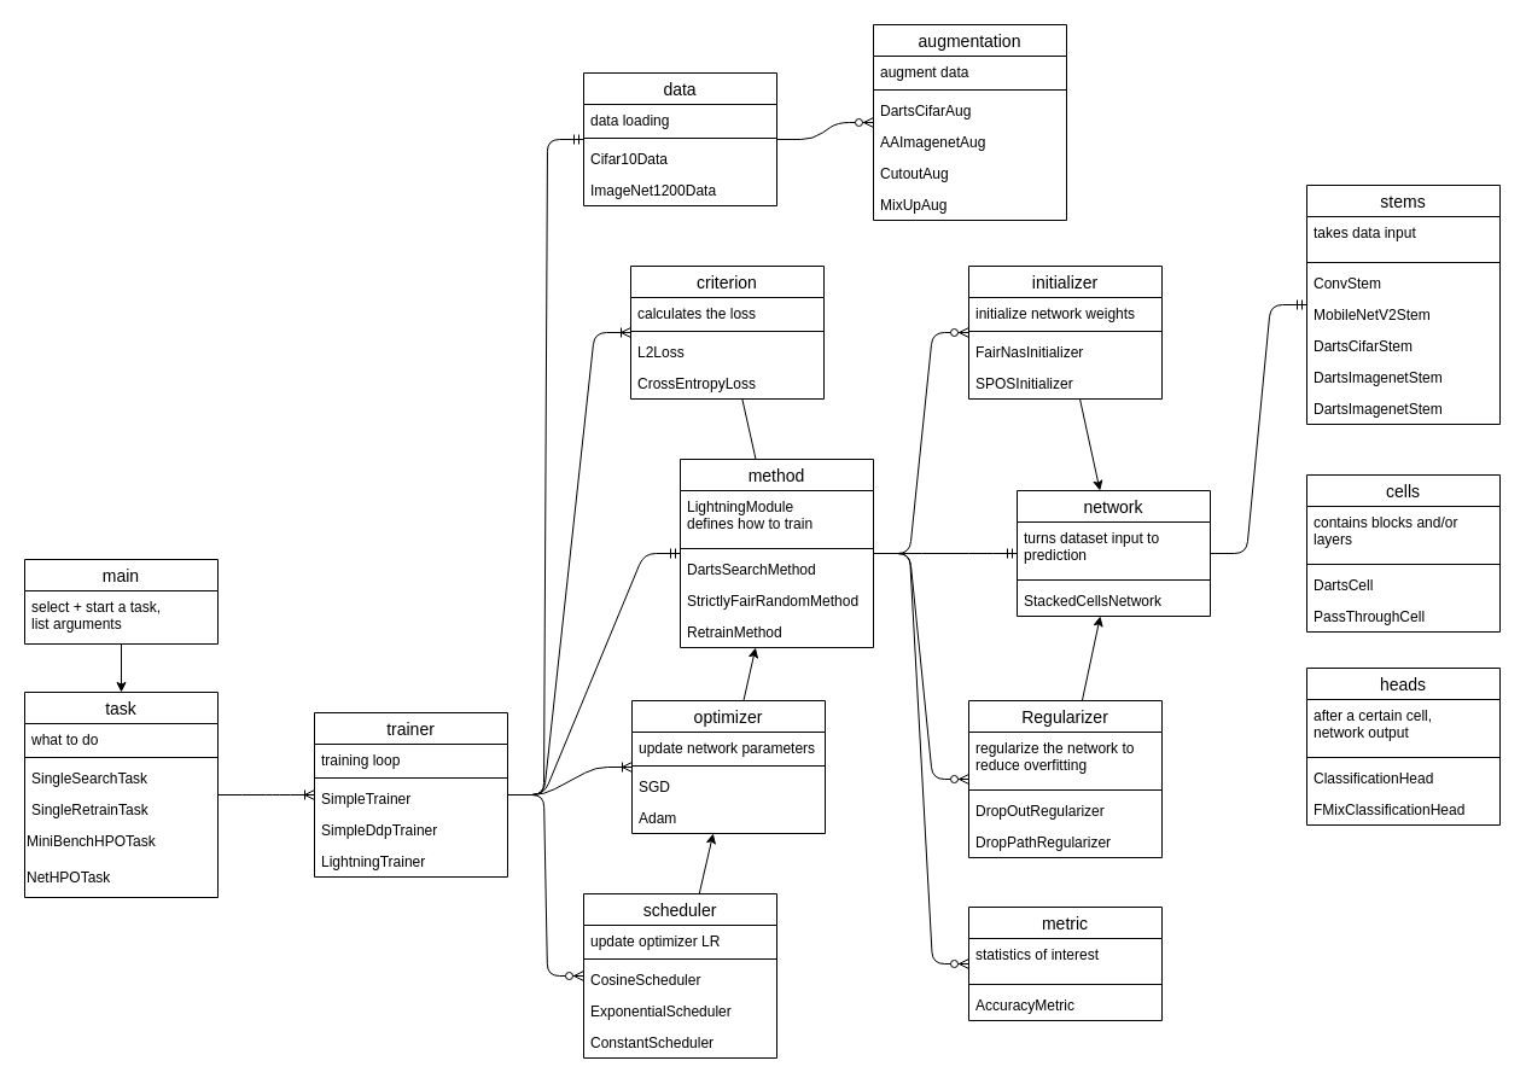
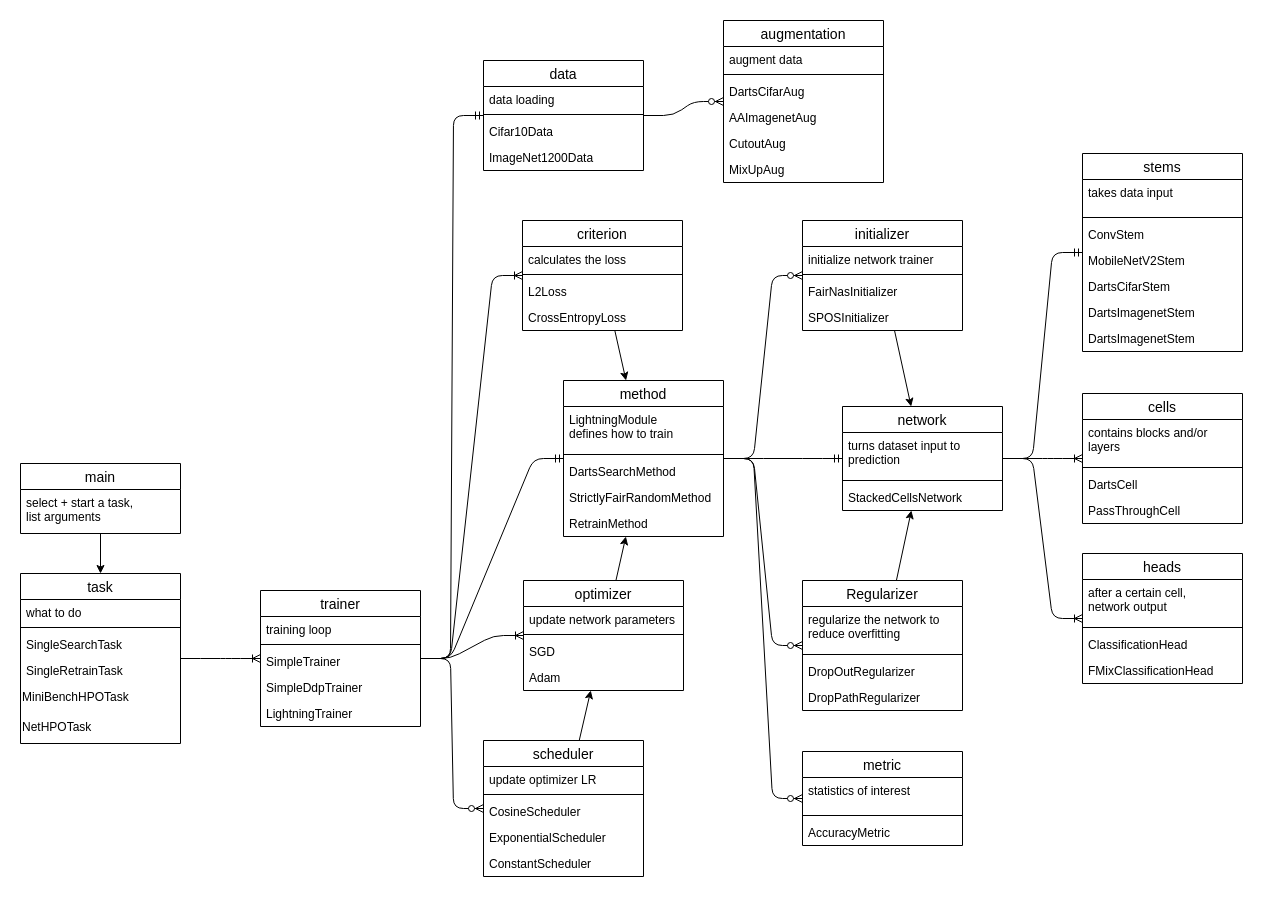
- <mxCell id="81" value="initialize network weights" style="text;strokeColor=none;fillColor=none;spacingLeft=4;spacingRight=4;overflow=hidden;rotatable=0;points=[[0,0.5],[1,0.5]];portConstraint=eastwest;fontSize=12;" parent="80" vertex="1"><mxGeometry y="26" width="160" height="24" as="geometry" /></mxCell>
+ <mxCell id="81" value="initialize network trainer" style="text;strokeColor=none;fillColor=none;spacingLeft=4;spacingRight=4;overflow=hidden;rotatable=0;points=[[0,0.5],[1,0.5]];portConstraint=eastwest;fontSize=12;" parent="80" vertex="1"><mxGeometry y="26" width="160" height="24" as="geometry" /></mxCell>
- <mxCell id="17" value="" style="endArrow=none;html=1;" parent="1" source="85" target="47" edge="1"><mxGeometry width="50" height="50" relative="1" as="geometry"><mxPoint x="722" y="380" as="sourcePoint" /><mxPoint x="772" y="330" as="targetPoint" /></mxGeometry></mxCell>
+ <mxCell id="17" value="" style="endArrow=classic;html=1;" parent="1" source="85" target="47" edge="1"><mxGeometry width="50" height="50" relative="1" as="geometry"><mxPoint x="722" y="380" as="sourcePoint" /><mxPoint x="772" y="330" as="targetPoint" /></mxGeometry></mxCell>
+ <mxCell id="3" value="" style="edgeStyle=entityRelationEdgeStyle;fontSize=12;html=1;endArrow=ERoneToMany;" parent="1" source="71" target="66" edge="1"><mxGeometry width="100" height="100" relative="1" as="geometry"><mxPoint x="822" y="523" as="sourcePoint" /><mxPoint x="922" y="423" as="targetPoint" /></mxGeometry></mxCell>
+ <mxCell id="4" value="" style="edgeStyle=entityRelationEdgeStyle;fontSize=12;html=1;endArrow=ERoneToMany;" parent="1" source="71" target="61" edge="1"><mxGeometry width="100" height="100" relative="1" as="geometry"><mxPoint x="822" y="523" as="sourcePoint" /><mxPoint x="922" y="423" as="targetPoint" /></mxGeometry></mxCell>
